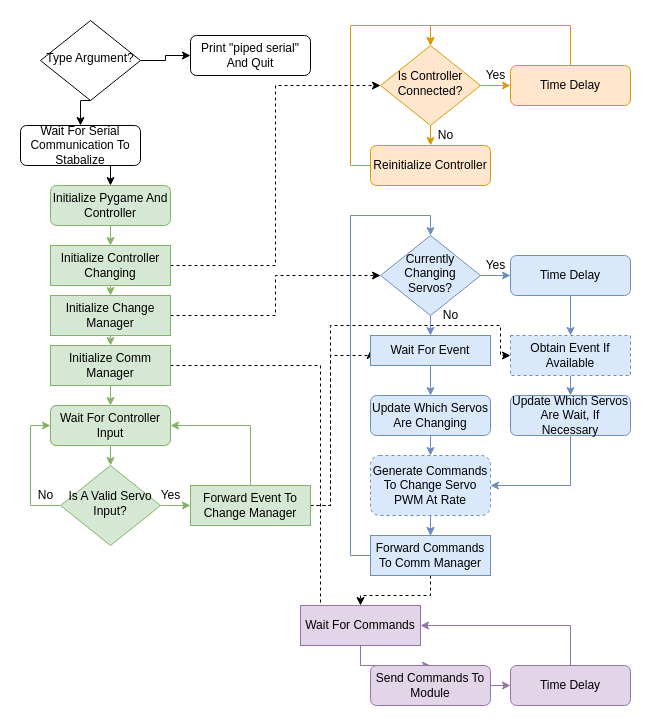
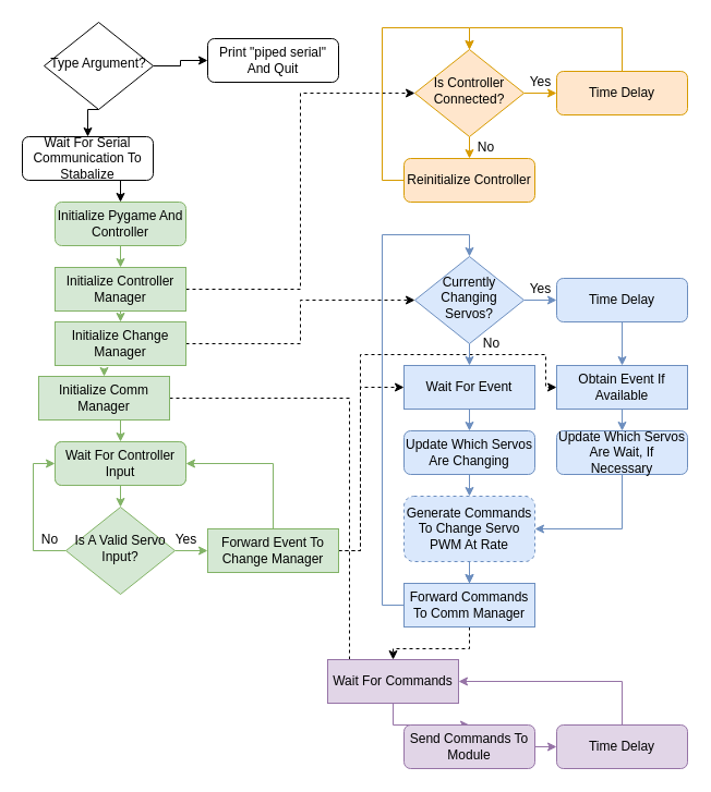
- <mxCell id="11" value="Initialize Controller Changing" style="rounded=0;whiteSpace=wrap;html=1;fillColor=#d5e8d4;strokeColor=#82b366;" vertex="1" parent="1"><mxGeometry x="50" y="245" width="120" height="40" as="geometry" /></mxCell>
+ <mxCell id="11" value="Initialize Controller Manager" style="rounded=0;whiteSpace=wrap;html=1;fillColor=#d5e8d4;strokeColor=#82b366;" vertex="1" parent="1"><mxGeometry x="50" y="245" width="120" height="40" as="geometry" /></mxCell>
- <mxCell id="25" value="Wait For Event" style="rounded=0;whiteSpace=wrap;html=1;fillColor=#dae8fc;strokeColor=#6c8ebf;" vertex="1" parent="1"><mxGeometry x="370" y="335" width="120" height="30" as="geometry" /></mxCell>
+ <mxCell id="25" value="Wait For Event" style="rounded=0;whiteSpace=wrap;html=1;fillColor=#dae8fc;strokeColor=#6c8ebf;" vertex="1" parent="1"><mxGeometry x="370" y="335" width="120" height="40" as="geometry" /></mxCell>
- <mxCell id="32" value="Obtain Event If Available" style="rounded=0;whiteSpace=wrap;html=1;fillColor=#dae8fc;strokeColor=#6c8ebf;dashed=1;" vertex="1" parent="1"><mxGeometry x="510" y="335" width="120" height="40" as="geometry" /></mxCell>
+ <mxCell id="32" value="Obtain Event If Available" style="rounded=0;whiteSpace=wrap;html=1;fillColor=#dae8fc;strokeColor=#6c8ebf;" vertex="1" parent="1"><mxGeometry x="510" y="335" width="120" height="40" as="geometry" /></mxCell>
- <mxCell id="14" value="Initialize Comm Manager" style="rounded=0;whiteSpace=wrap;html=1;fillColor=#d5e8d4;strokeColor=#82b366;" vertex="1" parent="1"><mxGeometry x="50" y="345" width="120" height="40" as="geometry" /></mxCell>
+ <mxCell id="14" value="Initialize Comm Manager" style="rounded=0;whiteSpace=wrap;html=1;fillColor=#d5e8d4;strokeColor=#82b366;" vertex="1" parent="1"><mxGeometry x="35" y="345" width="120" height="40" as="geometry" /></mxCell>
